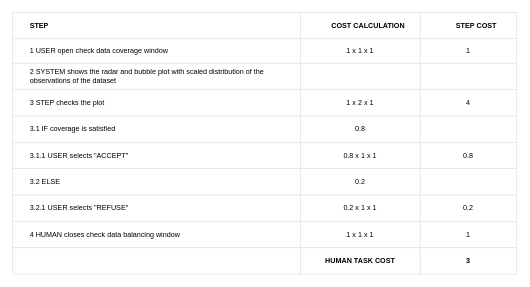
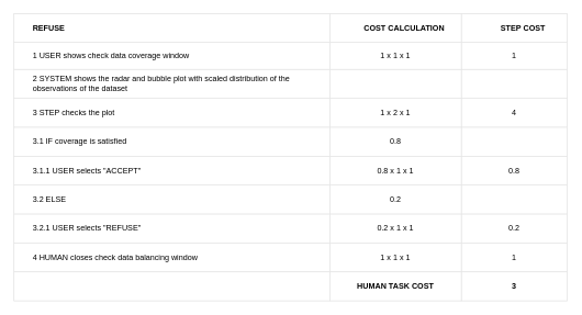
- <mxCell id="4" value="&lt;span style=&quot;white-space: pre;&quot;&gt;&#09;&lt;/span&gt;STEP" style="connectable=0;recursiveResize=0;strokeColor=inherit;fillColor=none;align=left;whiteSpace=wrap;html=1;fontStyle=1;labelPosition=center;verticalLabelPosition=middle;verticalAlign=middle;" vertex="1" parent="3"><mxGeometry width="480" height="44" as="geometry"><mxRectangle width="480" height="44" as="alternateBounds" /></mxGeometry></mxCell>
+ <mxCell id="4" value="&lt;span style=&quot;white-space: pre;&quot;&gt;&#09;&lt;/span&gt;REFUSE" style="connectable=0;recursiveResize=0;strokeColor=inherit;fillColor=none;align=left;whiteSpace=wrap;html=1;fontStyle=1;labelPosition=center;verticalLabelPosition=middle;verticalAlign=middle;" vertex="1" parent="3"><mxGeometry width="480" height="44" as="geometry"><mxRectangle width="480" height="44" as="alternateBounds" /></mxGeometry></mxCell>
- <mxCell id="8" value="&lt;span style=&quot;white-space: pre;&quot;&gt;&#09;&lt;/span&gt;1 USER open check data coverage window&amp;nbsp;" style="connectable=0;recursiveResize=0;strokeColor=inherit;fillColor=none;align=left;whiteSpace=wrap;html=1;labelPosition=center;verticalLabelPosition=middle;verticalAlign=middle;" vertex="1" parent="7"><mxGeometry width="480" height="41" as="geometry"><mxRectangle width="480" height="41" as="alternateBounds" /></mxGeometry></mxCell>
+ <mxCell id="8" value="&lt;span style=&quot;white-space: pre;&quot;&gt;&#09;&lt;/span&gt;1 USER shows check data coverage window&amp;nbsp;" style="connectable=0;recursiveResize=0;strokeColor=inherit;fillColor=none;align=left;whiteSpace=wrap;html=1;labelPosition=center;verticalLabelPosition=middle;verticalAlign=middle;" vertex="1" parent="7"><mxGeometry width="480" height="41" as="geometry"><mxRectangle width="480" height="41" as="alternateBounds" /></mxGeometry></mxCell>
